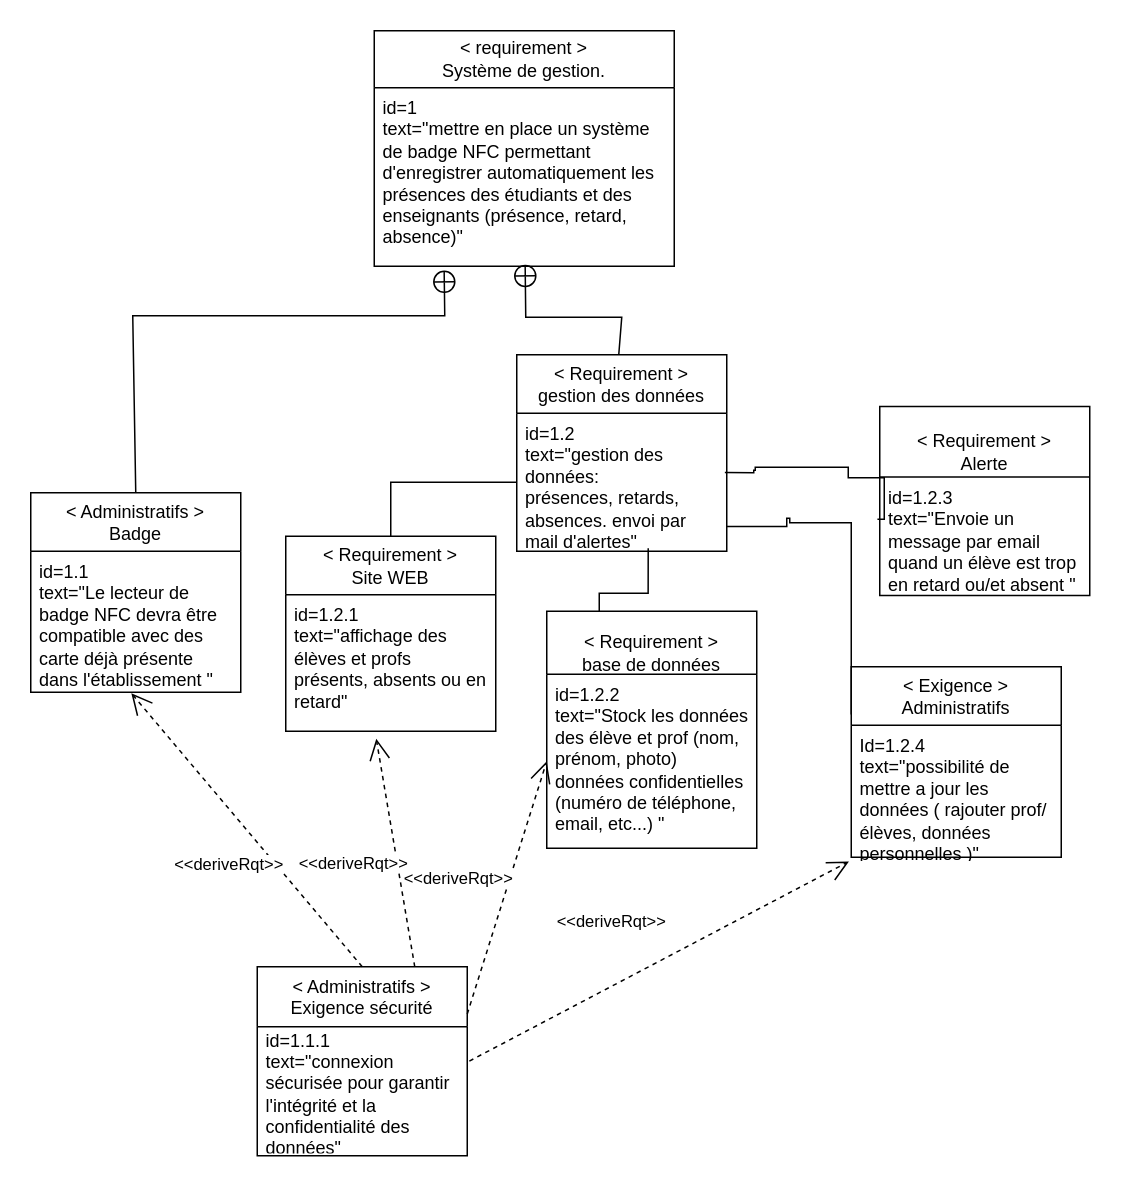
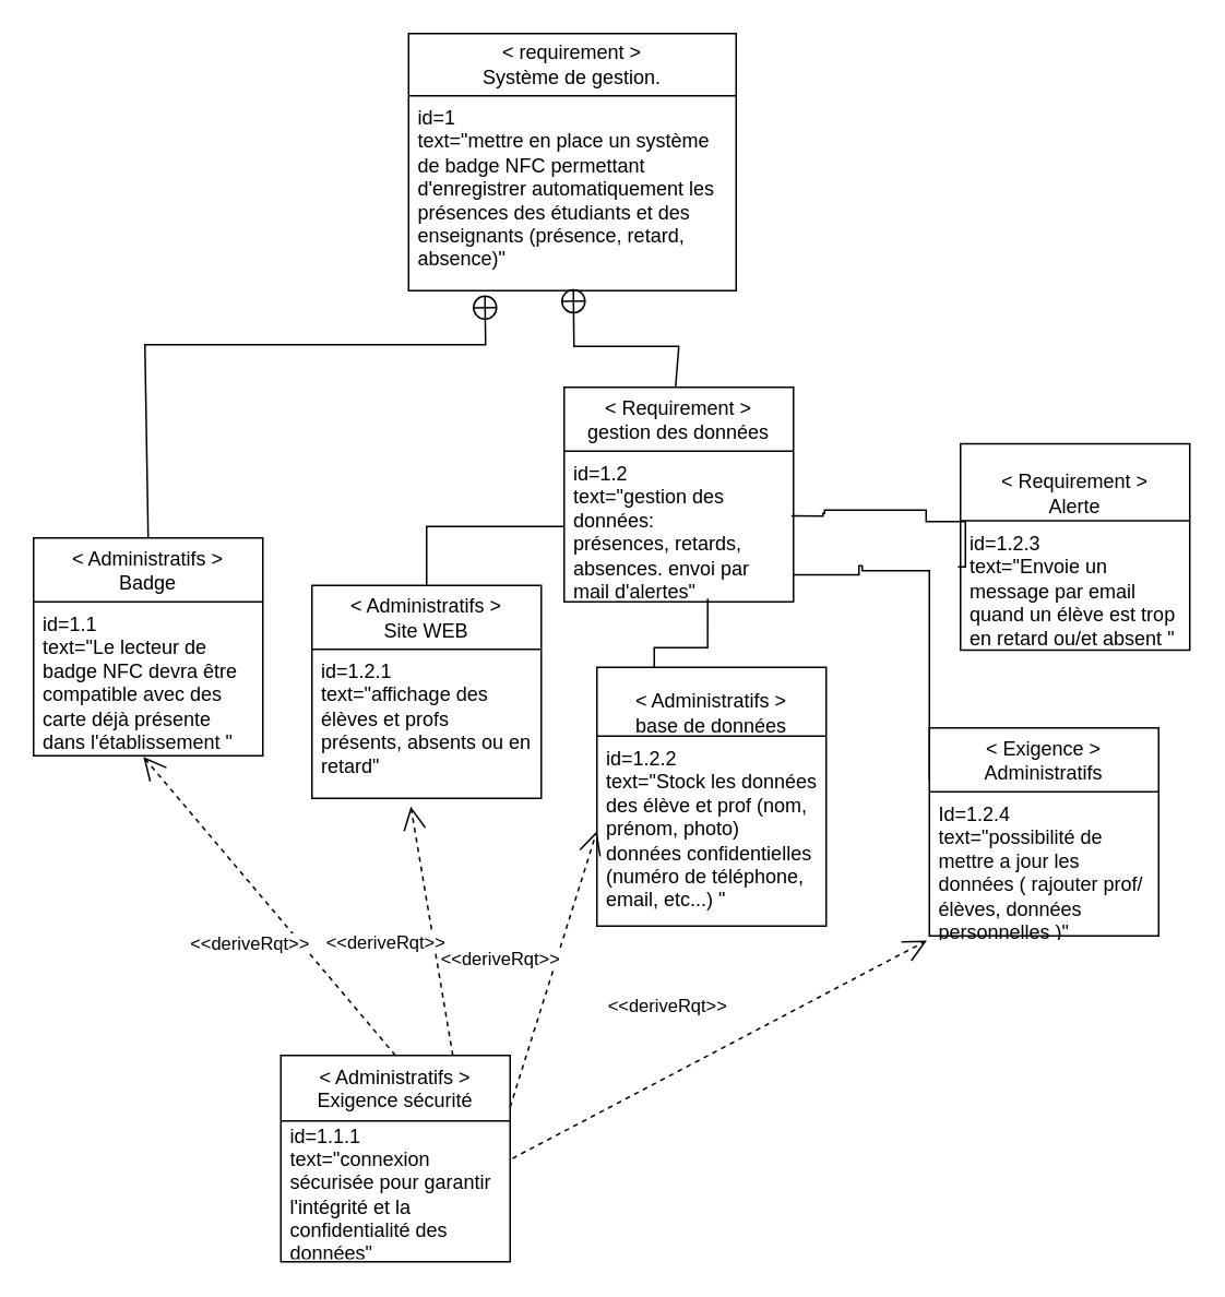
- <mxCell id="13" value="&lt;div&gt;&amp;lt; Requirement &amp;gt;&lt;div&gt;&lt;/div&gt;&lt;/div&gt;Site WEB" style="swimlane;fontStyle=0;childLayout=stackLayout;horizontal=1;startSize=39;fillColor=none;horizontalStack=0;resizeParent=1;resizeParentMax=0;resizeLast=0;collapsible=1;marginBottom=0;whiteSpace=wrap;html=1;" vertex="1" parent="1"><mxGeometry x="190" y="357" width="140" height="130" as="geometry" /></mxCell>
+ <mxCell id="13" value="&lt;div&gt;&amp;lt; Administratifs &amp;gt;&lt;div&gt;&lt;/div&gt;&lt;/div&gt;Site WEB" style="swimlane;fontStyle=0;childLayout=stackLayout;horizontal=1;startSize=39;fillColor=none;horizontalStack=0;resizeParent=1;resizeParentMax=0;resizeLast=0;collapsible=1;marginBottom=0;whiteSpace=wrap;html=1;" vertex="1" parent="1"><mxGeometry x="190" y="357" width="140" height="130" as="geometry" /></mxCell>
- <mxCell id="15" value="&lt;div&gt;&lt;br&gt;&lt;/div&gt;&amp;lt; Requirement &amp;gt;&lt;div&gt;&lt;/div&gt;base de données" style="swimlane;fontStyle=0;childLayout=stackLayout;horizontal=1;startSize=42;fillColor=none;horizontalStack=0;resizeParent=1;resizeParentMax=0;resizeLast=0;collapsible=1;marginBottom=0;whiteSpace=wrap;html=1;" vertex="1" parent="1"><mxGeometry x="364" y="407" width="140" height="158" as="geometry" /></mxCell>
+ <mxCell id="15" value="&lt;div&gt;&lt;br&gt;&lt;/div&gt;&amp;lt; Administratifs &amp;gt;&lt;div&gt;&lt;/div&gt;base de données" style="swimlane;fontStyle=0;childLayout=stackLayout;horizontal=1;startSize=42;fillColor=none;horizontalStack=0;resizeParent=1;resizeParentMax=0;resizeLast=0;collapsible=1;marginBottom=0;whiteSpace=wrap;html=1;" vertex="1" parent="1"><mxGeometry x="364" y="407" width="140" height="158" as="geometry" /></mxCell>
